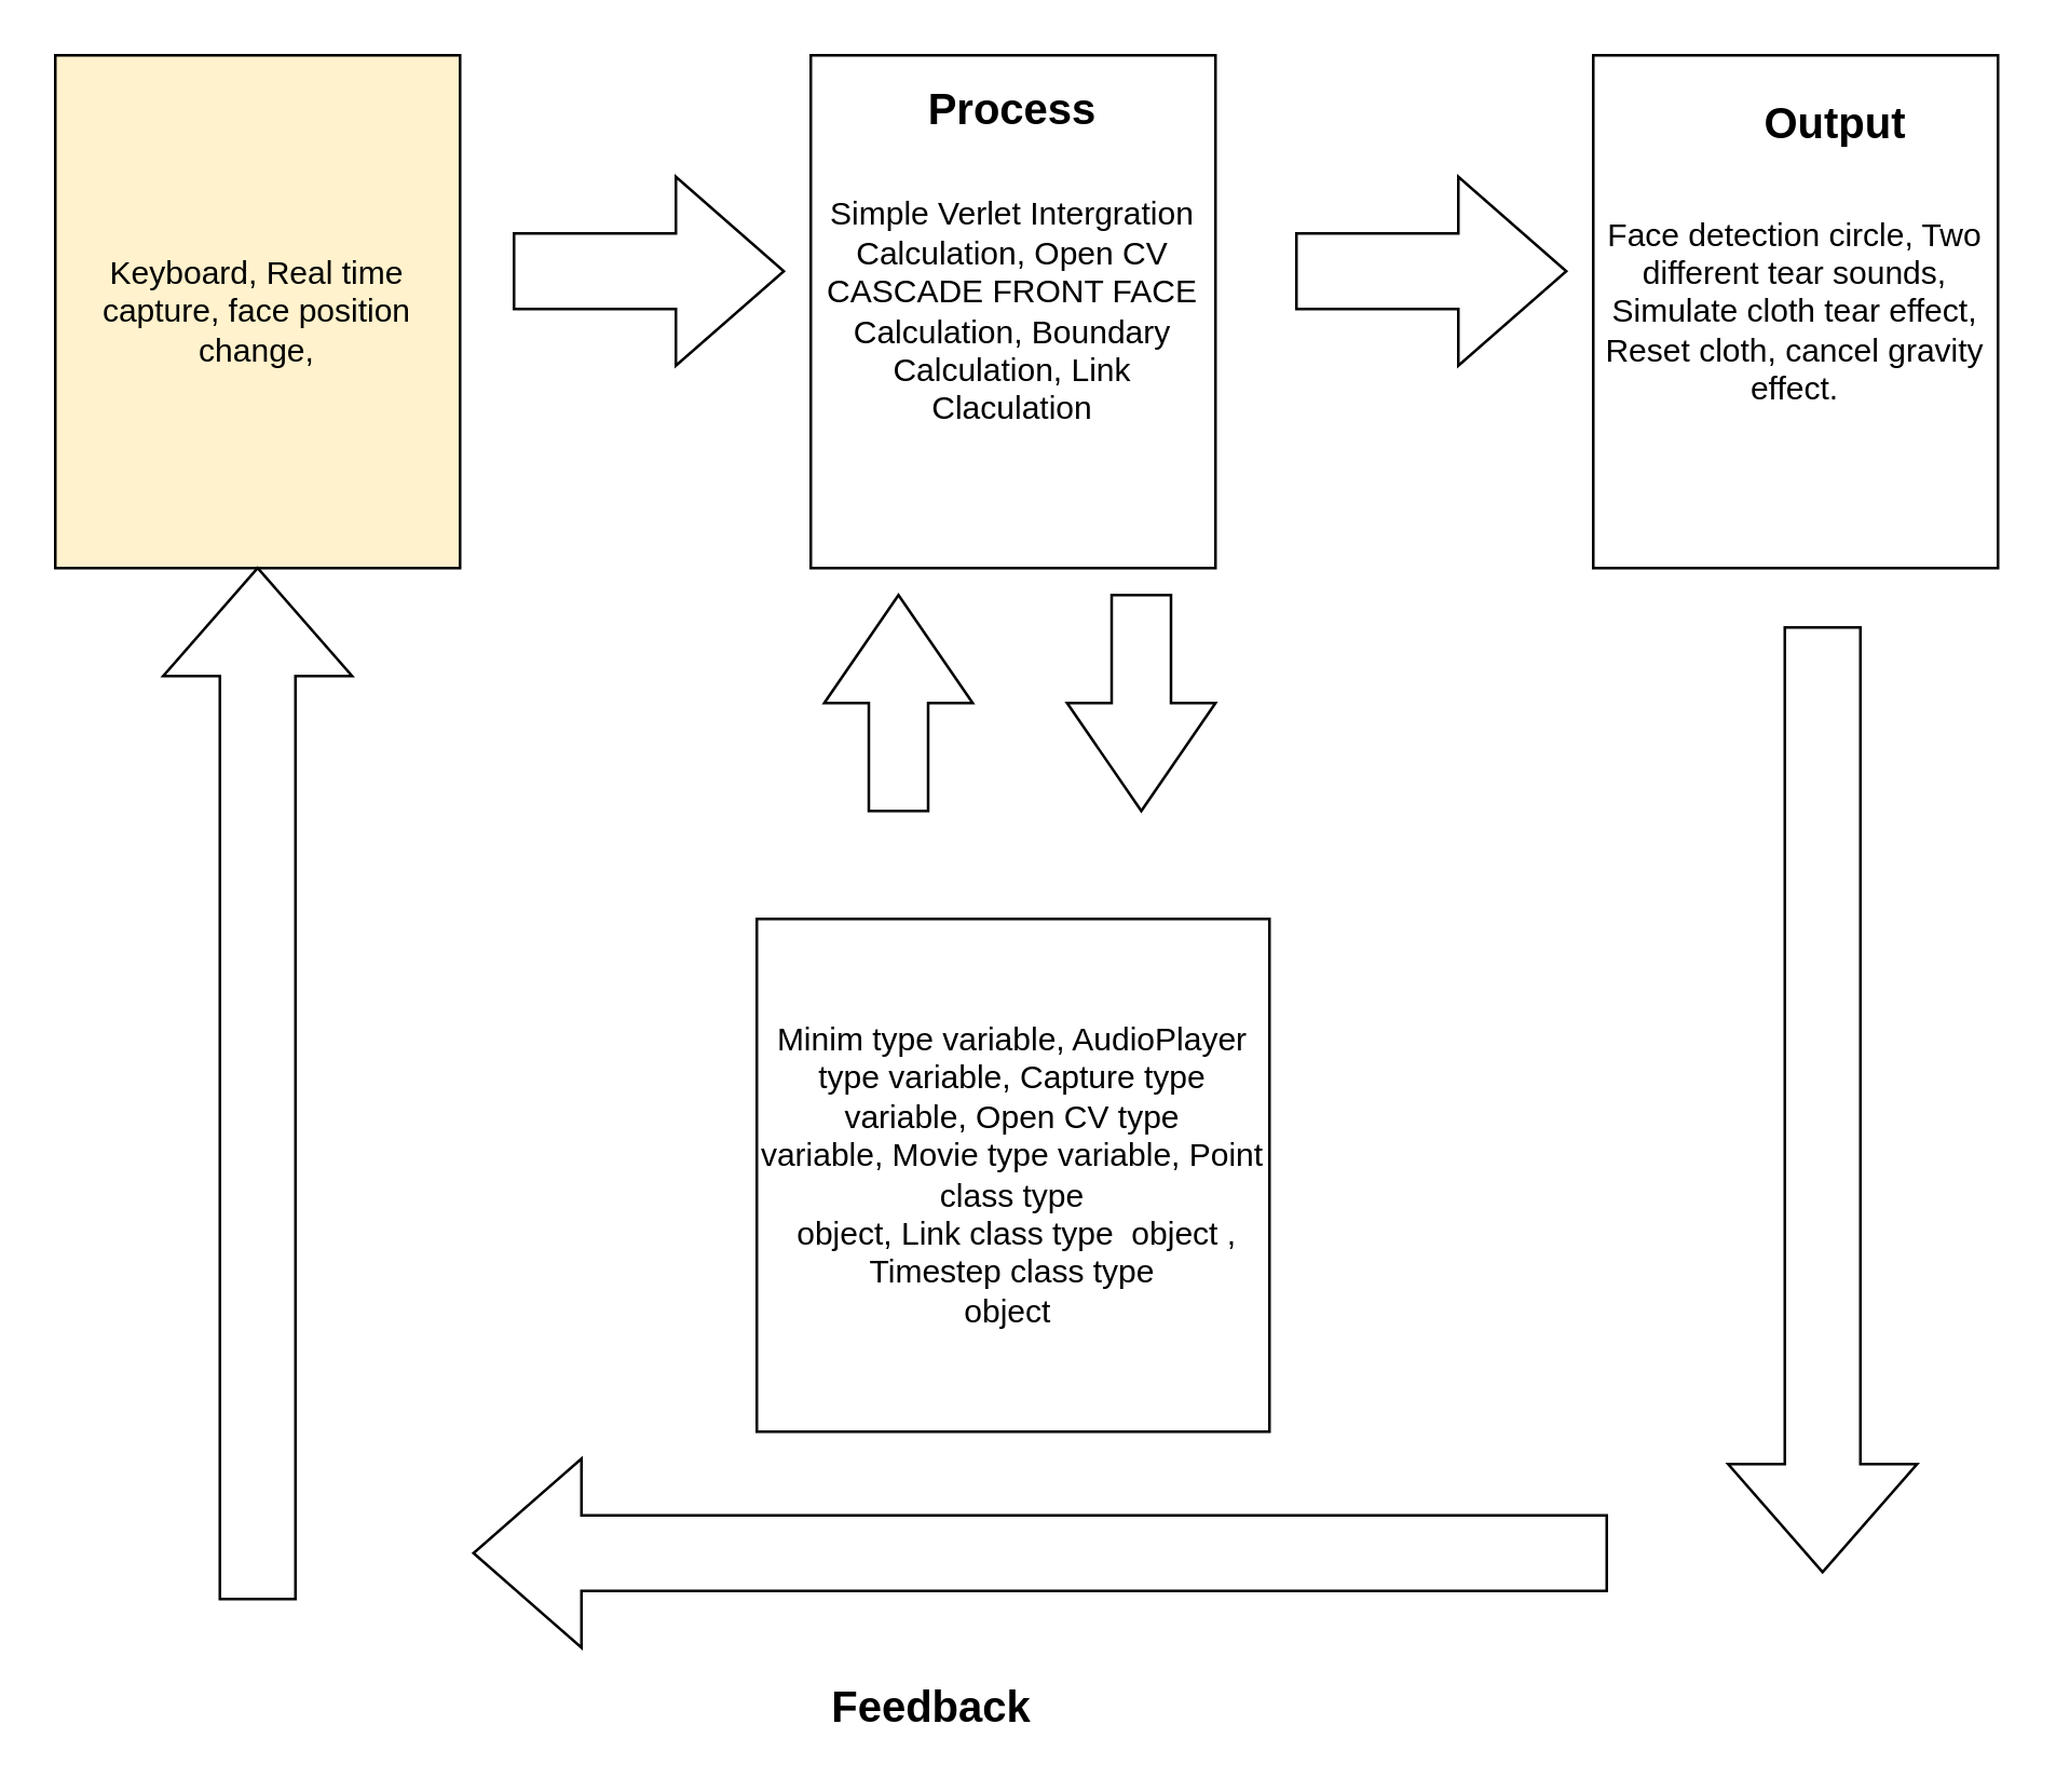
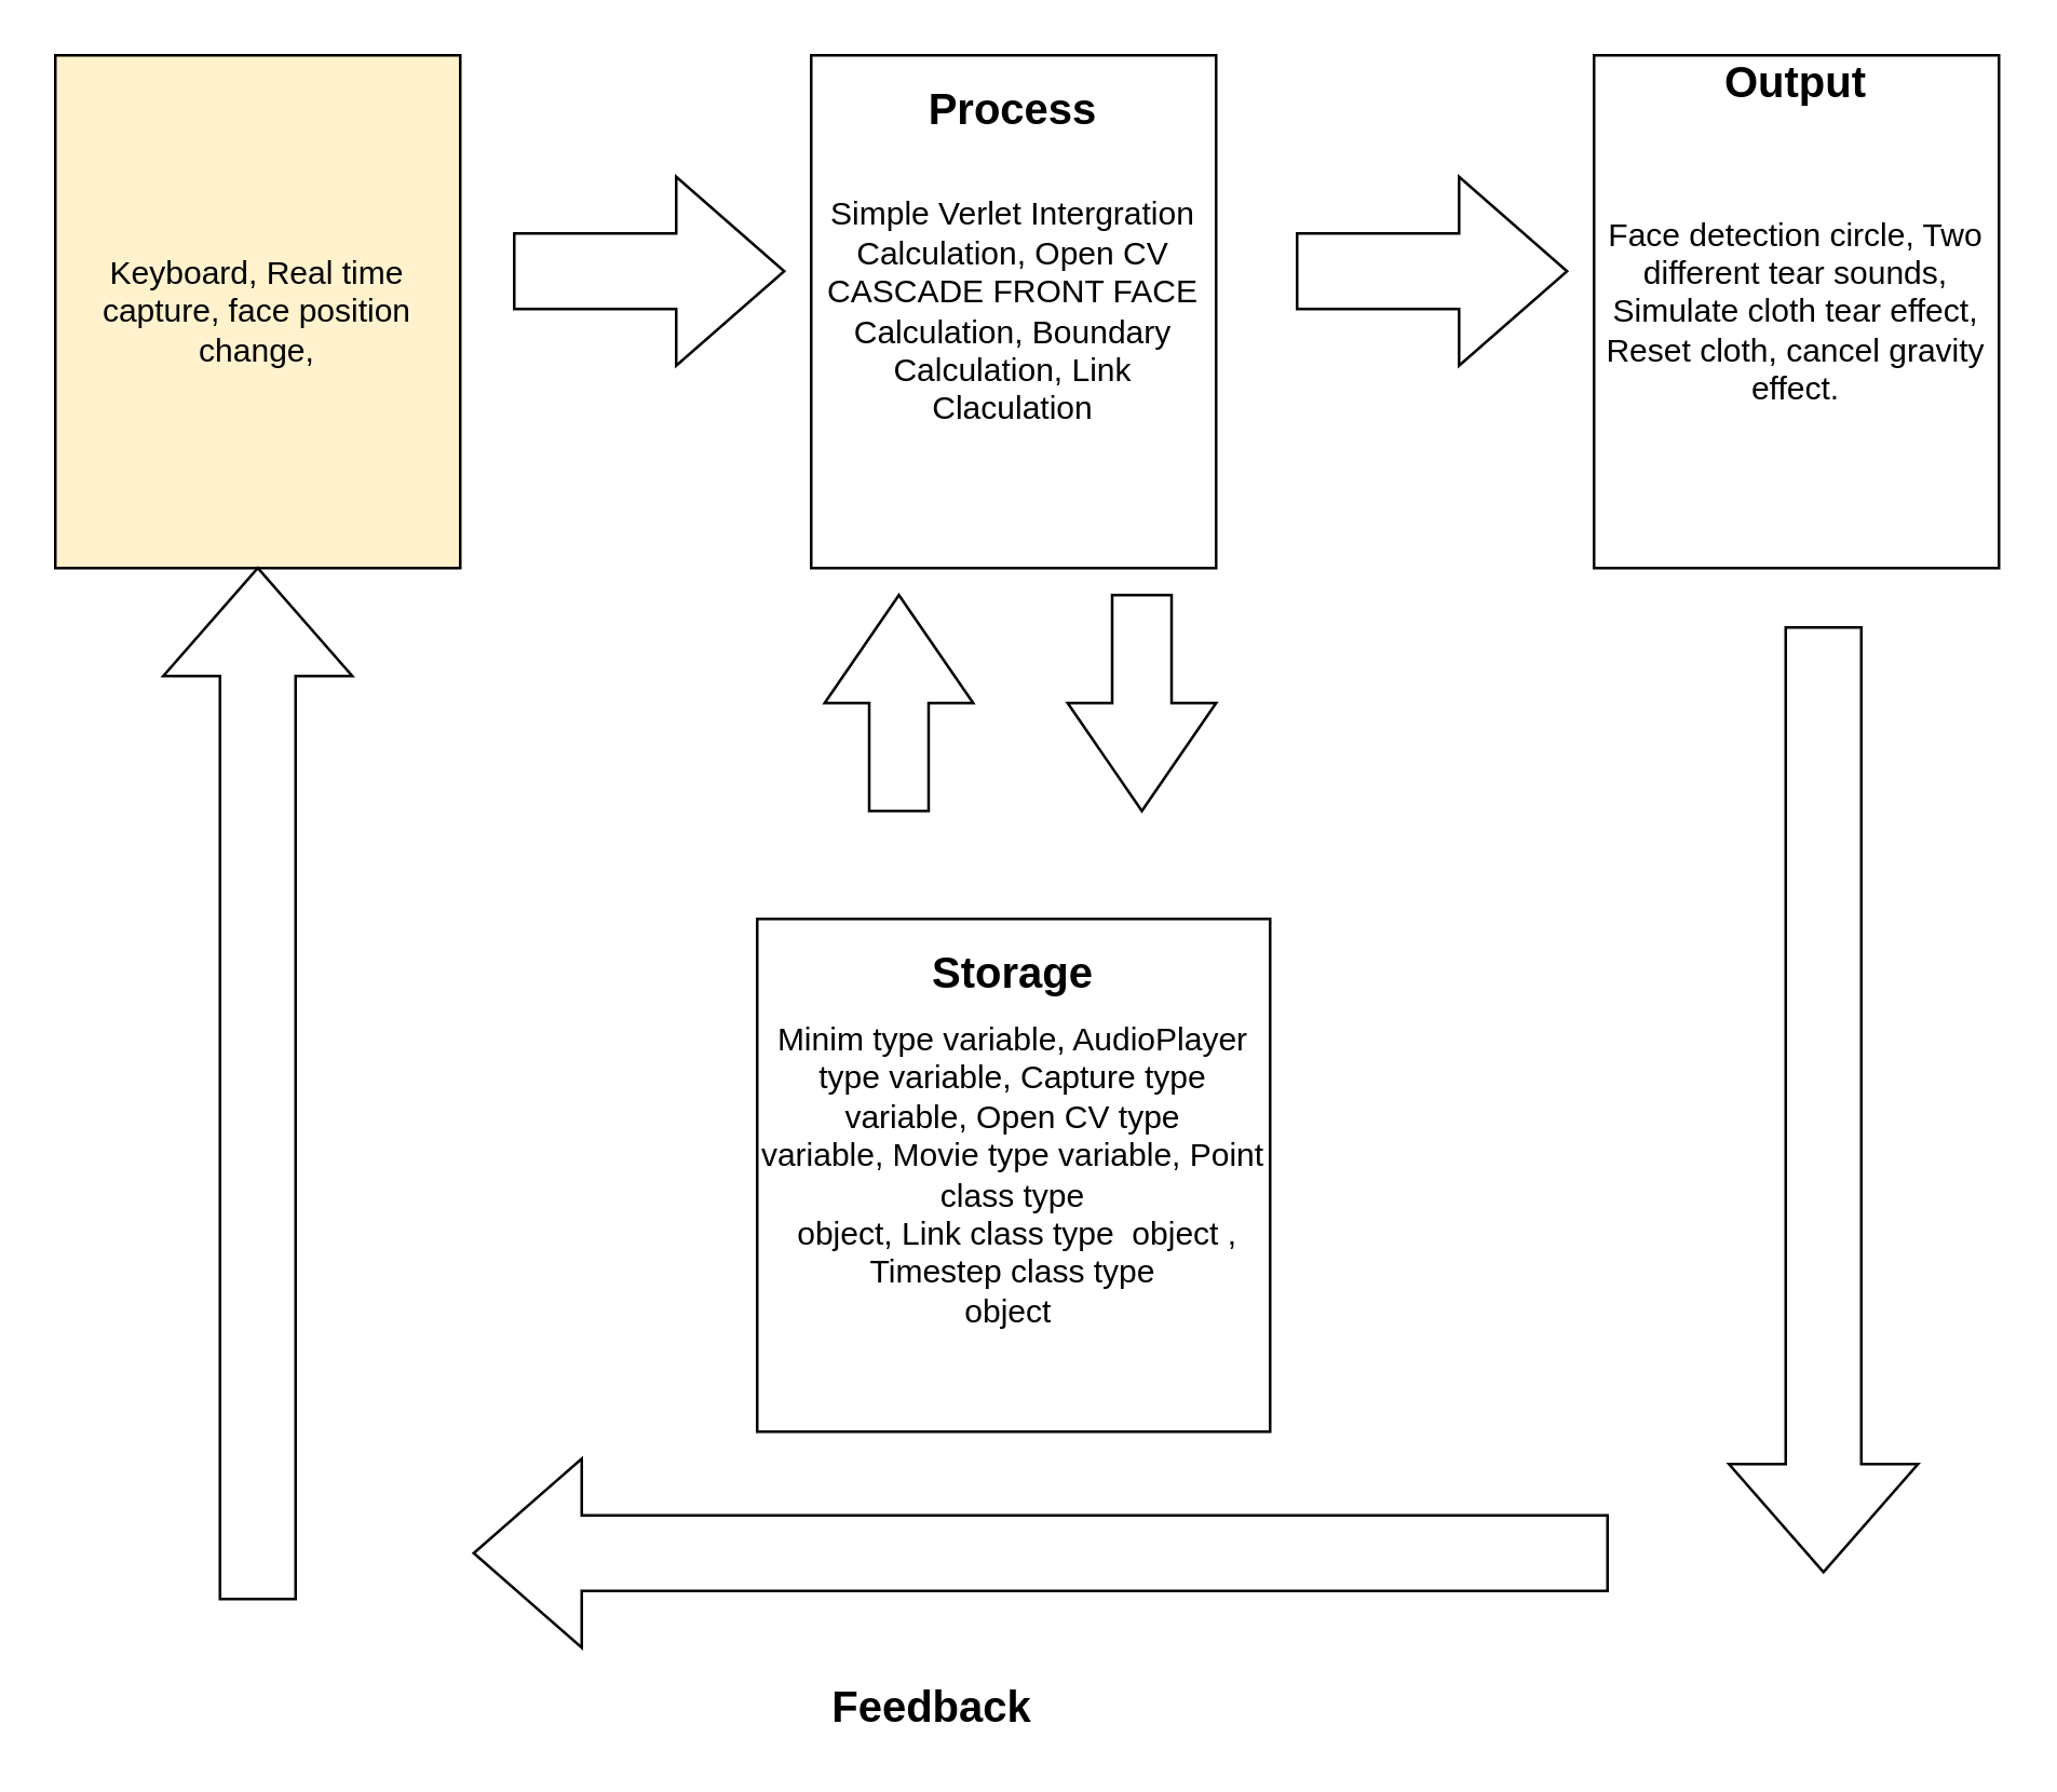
- <mxCell id="6" value="&lt;span style=&quot;font-size: 16px&quot;&gt;&lt;b&gt;Output&lt;/b&gt;&lt;/span&gt;" style="text;html=1;strokeColor=none;fillColor=none;align=center;verticalAlign=middle;whiteSpace=wrap;rounded=0;" vertex="1" parent="4"><mxGeometry x="70" y="15" width="40" height="20" as="geometry" /></mxCell>
+ <mxCell id="6" value="&lt;span style=&quot;font-size: 16px&quot;&gt;&lt;b&gt;Output&lt;/b&gt;&lt;/span&gt;" style="text;html=1;strokeColor=none;fillColor=none;align=center;verticalAlign=middle;whiteSpace=wrap;rounded=0;" vertex="1" parent="4"><mxGeometry x="55" width="40" height="20" as="geometry" /></mxCell>
+ <mxCell id="20" value="&lt;span style=&quot;font-size: 16px&quot;&gt;&lt;b&gt;Storage&lt;/b&gt;&lt;/span&gt;" style="text;html=1;strokeColor=none;fillColor=none;align=center;verticalAlign=middle;whiteSpace=wrap;rounded=0;" vertex="1" parent="18"><mxGeometry x="55" y="70" width="40" height="20" as="geometry" /></mxCell>
